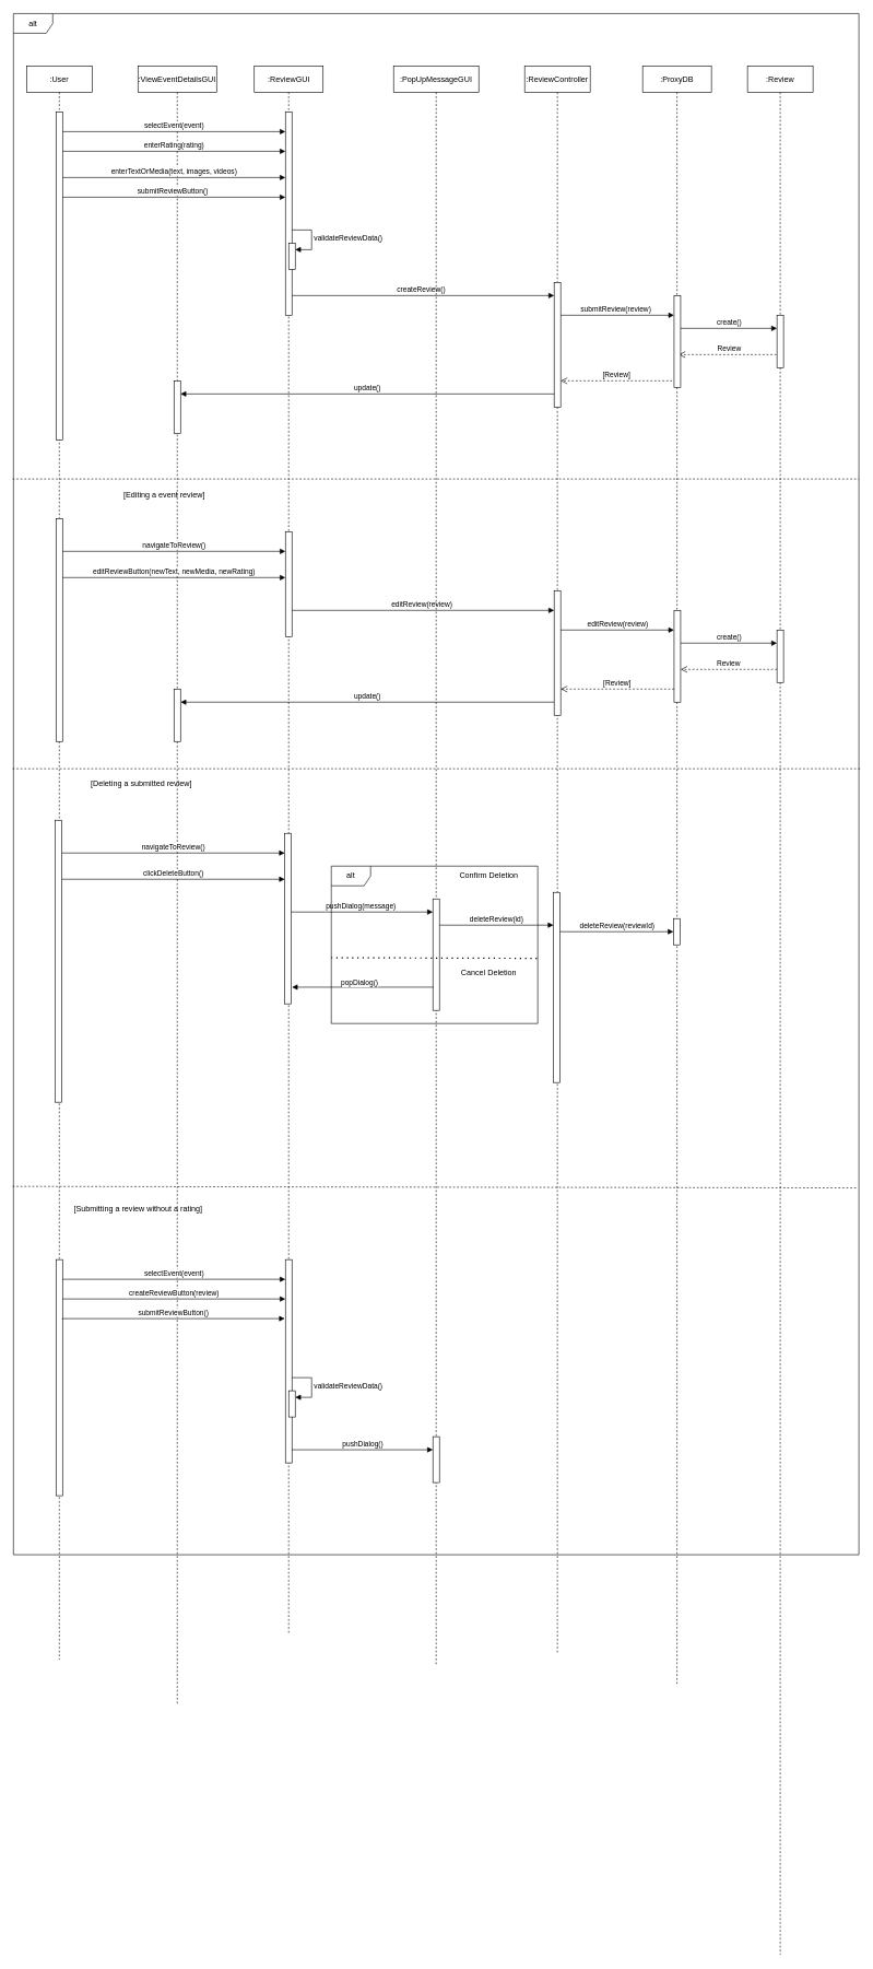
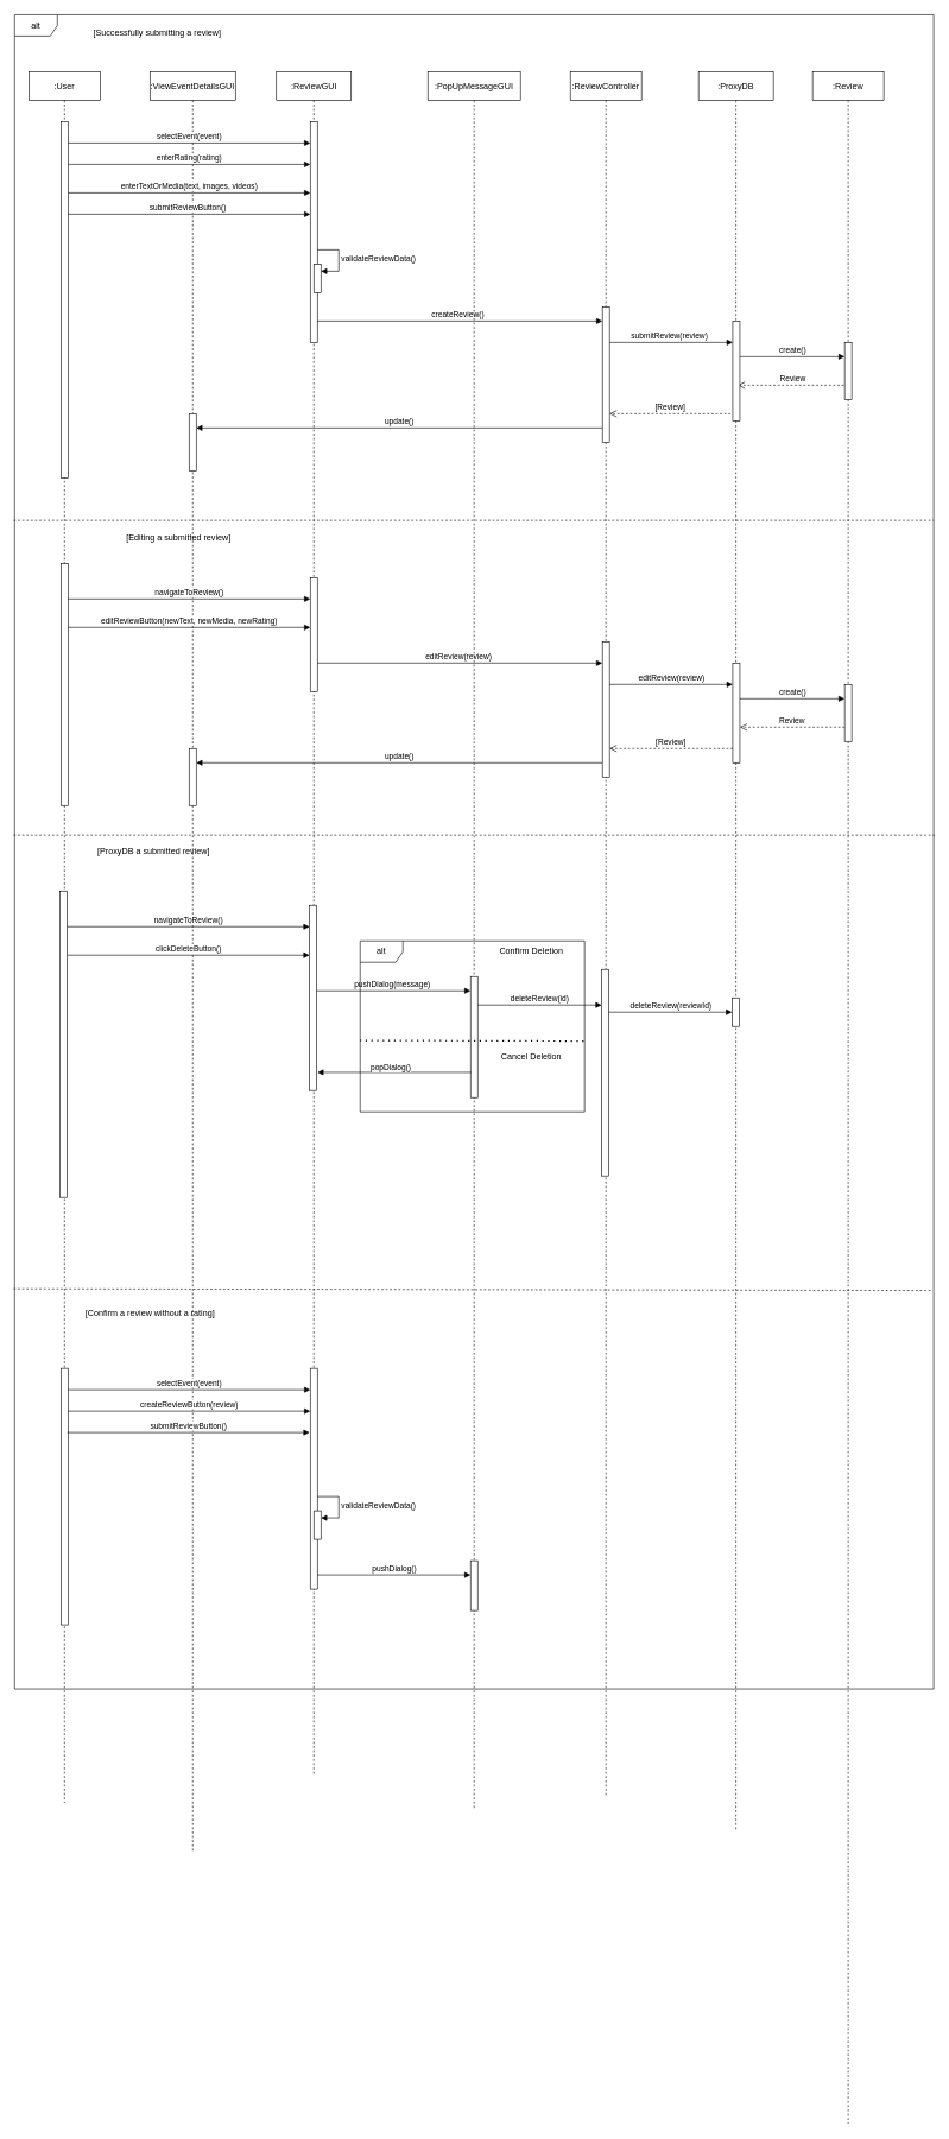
+ <mxCell id="67" value="[Successfully submitting a review]" style="text;html=1;align=center;verticalAlign=middle;resizable=0;points=[];autosize=1;strokeColor=none;fillColor=none;" vertex="1" parent="1"><mxGeometry x="120" y="30" width="200" height="30" as="geometry" /></mxCell>
- <mxCell id="69" value="[Editing a event review]" style="text;html=1;align=center;verticalAlign=middle;resizable=0;points=[];autosize=1;strokeColor=none;fillColor=none;" vertex="1" parent="1"><mxGeometry x="165" y="740" width="170" height="30" as="geometry" /></mxCell>
+ <mxCell id="69" value="[Editing a submitted review]" style="text;html=1;align=center;verticalAlign=middle;resizable=0;points=[];autosize=1;strokeColor=none;fillColor=none;" vertex="1" parent="1"><mxGeometry x="165" y="740" width="170" height="30" as="geometry" /></mxCell>
- <mxCell id="70" value="[Deleting a submitted review]" style="text;html=1;align=center;verticalAlign=middle;resizable=0;points=[];autosize=1;strokeColor=none;fillColor=none;" vertex="1" parent="1"><mxGeometry x="125" y="1180" width="180" height="30" as="geometry" /></mxCell>
+ <mxCell id="70" value="[ProxyDB a submitted review]" style="text;html=1;align=center;verticalAlign=middle;resizable=0;points=[];autosize=1;strokeColor=none;fillColor=none;" vertex="1" parent="1"><mxGeometry x="125" y="1180" width="180" height="30" as="geometry" /></mxCell>
- <mxCell id="73" value="[Submitting a review without a rating]" style="text;html=1;align=center;verticalAlign=middle;resizable=0;points=[];autosize=1;strokeColor=none;fillColor=none;" vertex="1" parent="1"><mxGeometry x="100" y="1828" width="220" height="30" as="geometry" /></mxCell>
+ <mxCell id="73" value="[Confirm a review without a rating]" style="text;html=1;align=center;verticalAlign=middle;resizable=0;points=[];autosize=1;strokeColor=none;fillColor=none;" vertex="1" parent="1"><mxGeometry x="100" y="1828" width="220" height="30" as="geometry" /></mxCell>
